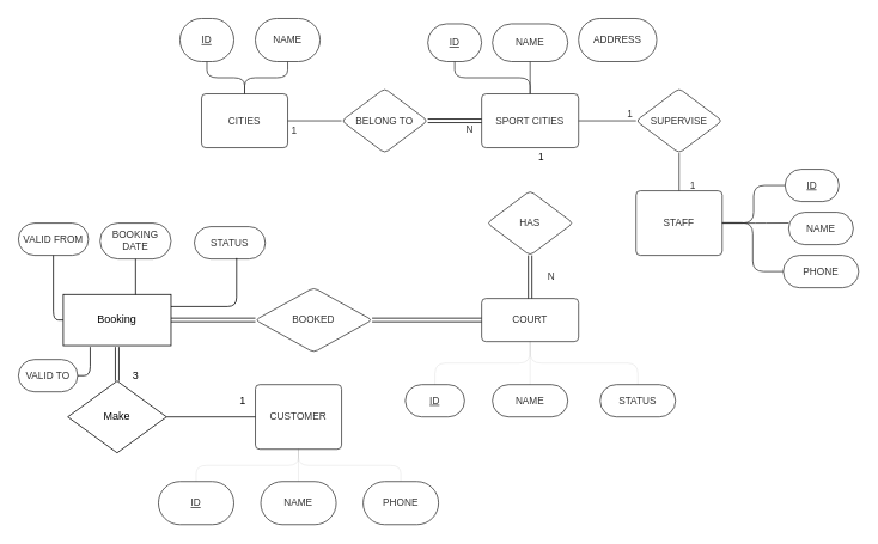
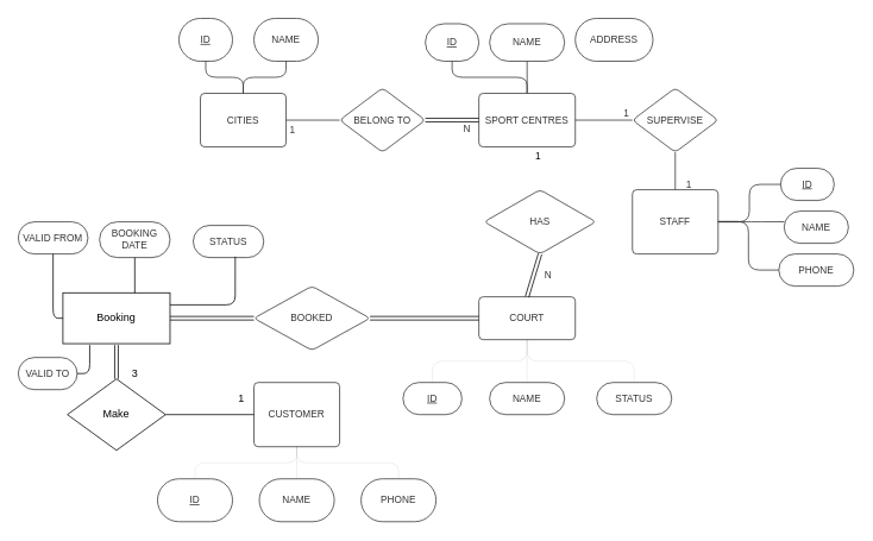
- <mxCell id="4" value="SPORT CITIES" style="html=1;whiteSpace=wrap;;fontSize=11;fontColor=#333333;align=center;spacing=3;strokeColor=#333333;strokeOpacity=100;fillOpacity=100;rounded=1;absoluteArcSize=1;arcSize=9.6;fillColor=#ffffff;" vertex="1" parent="1"><mxGeometry x="536" y="104" width="108" height="60" as="geometry" /></mxCell>
+ <mxCell id="4" value="SPORT CENTRES" style="html=1;whiteSpace=wrap;;fontSize=11;fontColor=#333333;align=center;spacing=3;strokeColor=#333333;strokeOpacity=100;fillOpacity=100;rounded=1;absoluteArcSize=1;arcSize=9.6;fillColor=#ffffff;" vertex="1" parent="1"><mxGeometry x="536" y="104" width="108" height="60" as="geometry" /></mxCell>
- <mxCell id="30" value="HAS" style="html=1;whiteSpace=wrap;rhombus;fontSize=11;fontColor=#333333;align=center;spacing=3;strokeColor=#333333;strokeOpacity=100;fillOpacity=100;rounded=1;absoluteArcSize=1;arcSize=9.6;fillColor=#ffffff;" vertex="1" parent="1"><mxGeometry x="542" y="212" width="96" height="72" as="geometry" /></mxCell>
+ <mxCell id="30" value="HAS" style="html=1;whiteSpace=wrap;rhombus;fontSize=11;fontColor=#333333;align=center;spacing=3;strokeColor=#333333;strokeOpacity=100;fillOpacity=100;rounded=1;absoluteArcSize=1;arcSize=9.6;fillColor=#ffffff;" vertex="1" parent="1"><mxGeometry x="542" y="212" width="125" height="72" as="geometry" /></mxCell>
